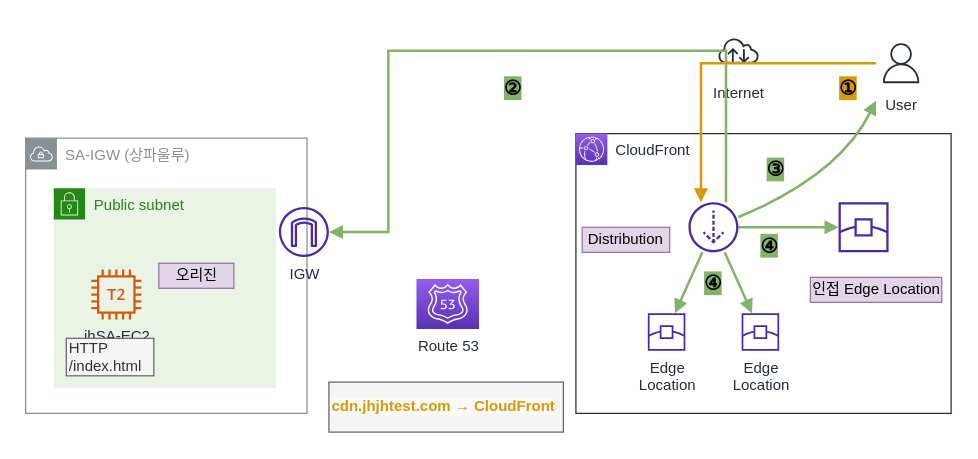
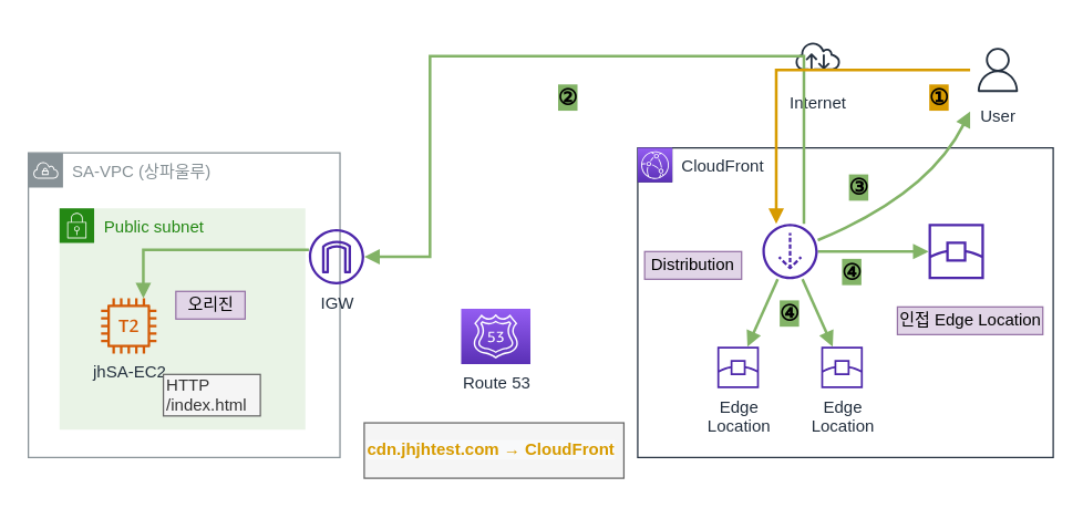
- <mxCell id="2" value="SA-IGW (상파울루)" style="sketch=0;outlineConnect=0;gradientColor=none;html=1;whiteSpace=wrap;fontSize=12;fontStyle=0;shape=mxgraph.aws4.group;grIcon=mxgraph.aws4.group_vpc;strokeColor=#879196;fillColor=none;verticalAlign=top;align=left;spacingLeft=30;fontColor=#879196;dashed=0;" parent="1" vertex="1"><mxGeometry x="20" y="110" width="225" height="220" as="geometry" /></mxCell>
+ <mxCell id="2" value="SA-VPC (상파울루)" style="sketch=0;outlineConnect=0;gradientColor=none;html=1;whiteSpace=wrap;fontSize=12;fontStyle=0;shape=mxgraph.aws4.group;grIcon=mxgraph.aws4.group_vpc;strokeColor=#879196;fillColor=none;verticalAlign=top;align=left;spacingLeft=30;fontColor=#879196;dashed=0;" parent="1" vertex="1"><mxGeometry x="20" y="110" width="225" height="220" as="geometry" /></mxCell>
+ <mxCell id="7" style="edgeStyle=orthogonalEdgeStyle;rounded=0;orthogonalLoop=1;jettySize=auto;html=1;strokeWidth=2;endArrow=block;endFill=1;fillColor=#d5e8d4;strokeColor=#82b366;" parent="1" source="8" target="4" edge="1"><mxGeometry relative="1" as="geometry"><Array as="points"><mxPoint x="103" y="180" /></Array></mxGeometry></mxCell>
- <mxCell id="6" value="오리진" style="text;html=1;strokeColor=#9673a6;fillColor=#e1d5e7;align=center;verticalAlign=middle;whiteSpace=wrap;rounded=0;" parent="1" vertex="1"><mxGeometry x="126.5" y="210" width="60" height="20" as="geometry" /></mxCell>
+ <mxCell id="6" value="오리진" style="text;html=1;strokeColor=#9673a6;fillColor=#e1d5e7;align=center;verticalAlign=middle;whiteSpace=wrap;rounded=0;" parent="1" vertex="1"><mxGeometry x="126.5" y="210" width="50" height="20" as="geometry" /></mxCell>
- <mxCell id="5" value="HTTP&lt;br&gt;&lt;div style=&quot;&quot;&gt;&lt;span style=&quot;background-color: initial;&quot;&gt;/index.html&lt;/span&gt;&lt;/div&gt;" style="text;html=1;strokeColor=#666666;fillColor=#f5f5f5;align=left;verticalAlign=middle;whiteSpace=wrap;rounded=0;fontSize=12;fontColor=#333333;" parent="1" vertex="1"><mxGeometry x="52.5" y="270" width="70" height="30" as="geometry" /></mxCell>
+ <mxCell id="5" value="HTTP&lt;br&gt;&lt;div style=&quot;&quot;&gt;&lt;span style=&quot;background-color: initial;&quot;&gt;/index.html&lt;/span&gt;&lt;/div&gt;" style="text;html=1;strokeColor=#666666;fillColor=#f5f5f5;align=left;verticalAlign=middle;whiteSpace=wrap;rounded=0;fontSize=12;fontColor=#333333;" parent="1" vertex="1"><mxGeometry x="117.5" y="270" width="70" height="30" as="geometry" /></mxCell>
